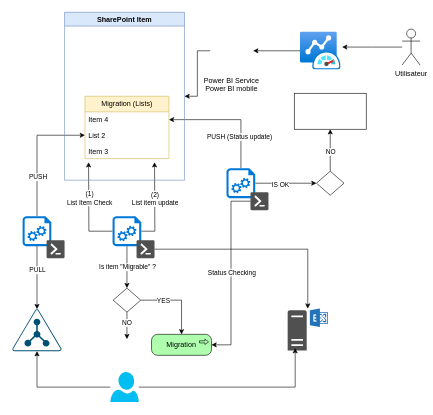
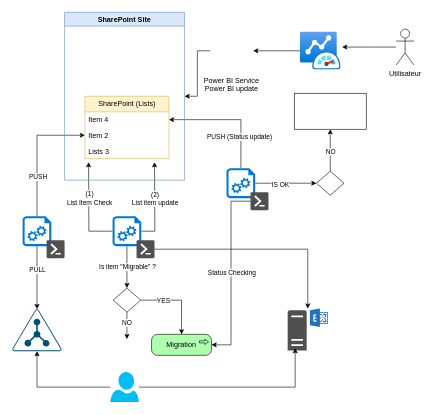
- <mxCell id="22" value="SharePoint Item" style="swimlane;fillColor=#dae8fc;strokeColor=#6c8ebf;" vertex="1" parent="1"><mxGeometry x="107.17" y="20" width="200" height="280" as="geometry" /></mxCell>
+ <mxCell id="22" value="SharePoint Site" style="swimlane;fillColor=#dae8fc;strokeColor=#6c8ebf;" vertex="1" parent="1"><mxGeometry x="107.17" y="20" width="200" height="280" as="geometry" /></mxCell>
- <mxCell id="52" value="Utilisateur" style="shape=umlActor;verticalLabelPosition=bottom;verticalAlign=top;html=1;outlineConnect=0;" vertex="1" parent="1"><mxGeometry x="670" y="48" width="30" height="60" as="geometry" /></mxCell>
+ <mxCell id="52" value="Utilisateur" style="shape=umlActor;verticalLabelPosition=bottom;verticalAlign=top;html=1;outlineConnect=0;" vertex="1" parent="1"><mxGeometry x="660" y="48" width="30" height="60" as="geometry" /></mxCell>
- <mxCell id="48" value="Power BI Service&#10;Power BI mobile" style="shape=image;verticalLabelPosition=bottom;labelBackgroundColor=default;verticalAlign=top;aspect=fixed;imageAspect=0;image=https://github.com/microsoft/PowerBI-Icons/raw/main/PNG/Desktop.png;" vertex="1" parent="1"><mxGeometry x="350" y="48.4" width="71.6" height="71.6" as="geometry" /></mxCell>
+ <mxCell id="48" value="Power BI Service&#10;Power BI update" style="shape=image;verticalLabelPosition=bottom;labelBackgroundColor=default;verticalAlign=top;aspect=fixed;imageAspect=0;image=https://github.com/microsoft/PowerBI-Icons/raw/main/PNG/Desktop.png;" vertex="1" parent="1"><mxGeometry x="350" y="48.4" width="71.6" height="71.6" as="geometry" /></mxCell>
- <mxCell id="18" value="Migration (Lists)" style="swimlane;fontStyle=0;childLayout=stackLayout;horizontal=1;startSize=26;fillColor=#fff2cc;horizontalStack=0;resizeParent=1;resizeParentMax=0;resizeLast=0;collapsible=1;marginBottom=0;html=1;strokeColor=#d6b656;" vertex="1" parent="1"><mxGeometry x="141.17" y="160" width="140" height="104" as="geometry" /></mxCell>
+ <mxCell id="18" value="SharePoint (Lists)" style="swimlane;fontStyle=0;childLayout=stackLayout;horizontal=1;startSize=26;fillColor=#fff2cc;horizontalStack=0;resizeParent=1;resizeParentMax=0;resizeLast=0;collapsible=1;marginBottom=0;html=1;strokeColor=#d6b656;" vertex="1" parent="1"><mxGeometry x="141.17" y="160" width="140" height="104" as="geometry" /></mxCell>
- <mxCell id="20" value="List 2" style="text;strokeColor=none;fillColor=none;align=left;verticalAlign=top;spacingLeft=4;spacingRight=4;overflow=hidden;rotatable=0;points=[[0,0.5],[1,0.5]];portConstraint=eastwest;whiteSpace=wrap;html=1;" vertex="1" parent="18"><mxGeometry y="52" width="140" height="26" as="geometry" /></mxCell>
+ <mxCell id="20" value="Item 2" style="text;strokeColor=none;fillColor=none;align=left;verticalAlign=top;spacingLeft=4;spacingRight=4;overflow=hidden;rotatable=0;points=[[0,0.5],[1,0.5]];portConstraint=eastwest;whiteSpace=wrap;html=1;" vertex="1" parent="18"><mxGeometry y="52" width="140" height="26" as="geometry" /></mxCell>
- <mxCell id="21" value="Item 3" style="text;strokeColor=none;fillColor=none;align=left;verticalAlign=top;spacingLeft=4;spacingRight=4;overflow=hidden;rotatable=0;points=[[0,0.5],[1,0.5]];portConstraint=eastwest;whiteSpace=wrap;html=1;" vertex="1" parent="18"><mxGeometry y="78" width="140" height="26" as="geometry" /></mxCell>
+ <mxCell id="21" value="Lists 3" style="text;strokeColor=none;fillColor=none;align=left;verticalAlign=top;spacingLeft=4;spacingRight=4;overflow=hidden;rotatable=0;points=[[0,0.5],[1,0.5]];portConstraint=eastwest;whiteSpace=wrap;html=1;" vertex="1" parent="18"><mxGeometry y="78" width="140" height="26" as="geometry" /></mxCell>
